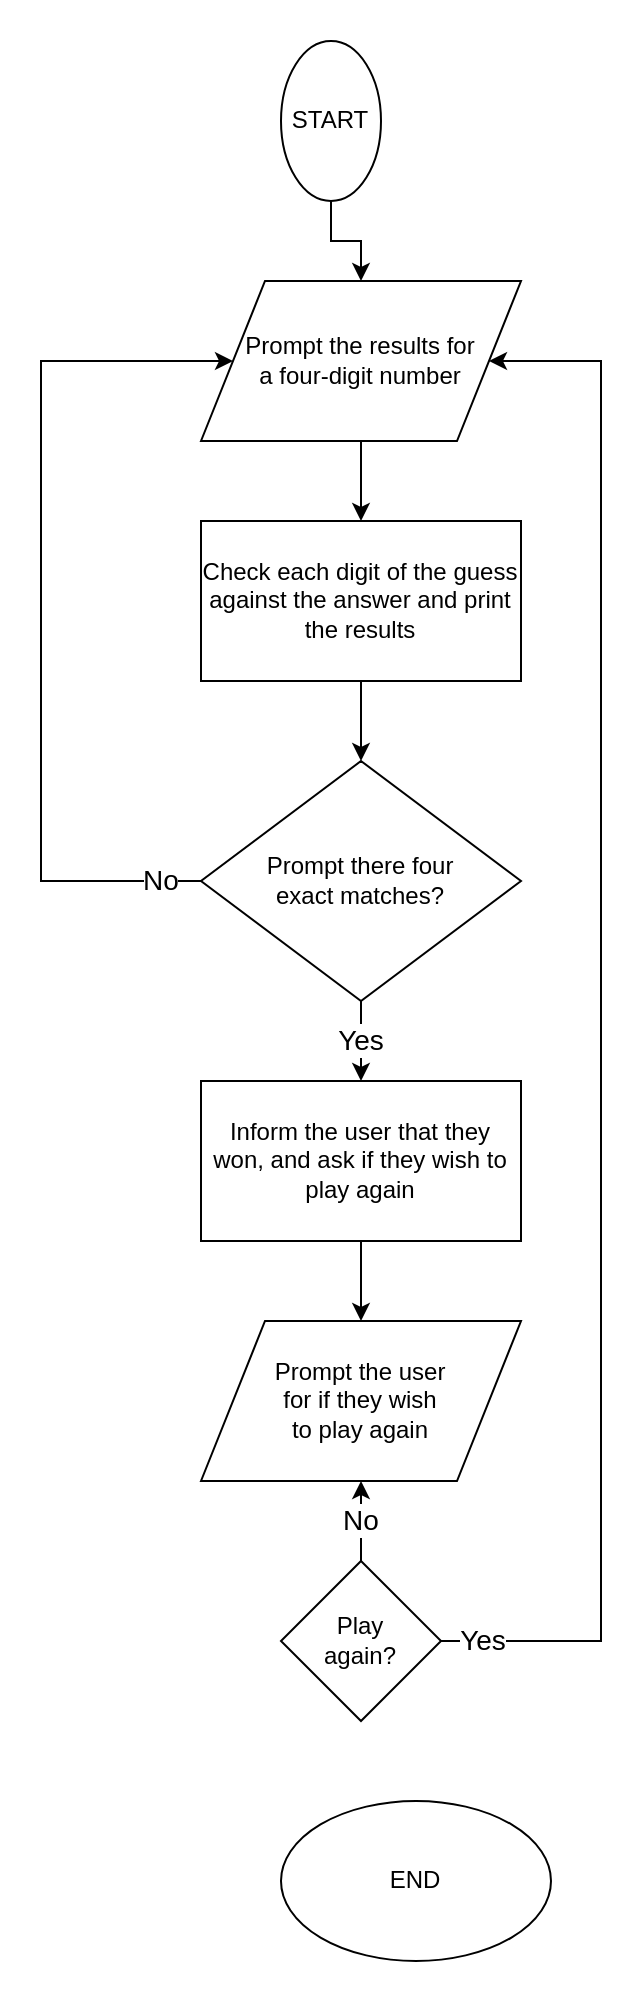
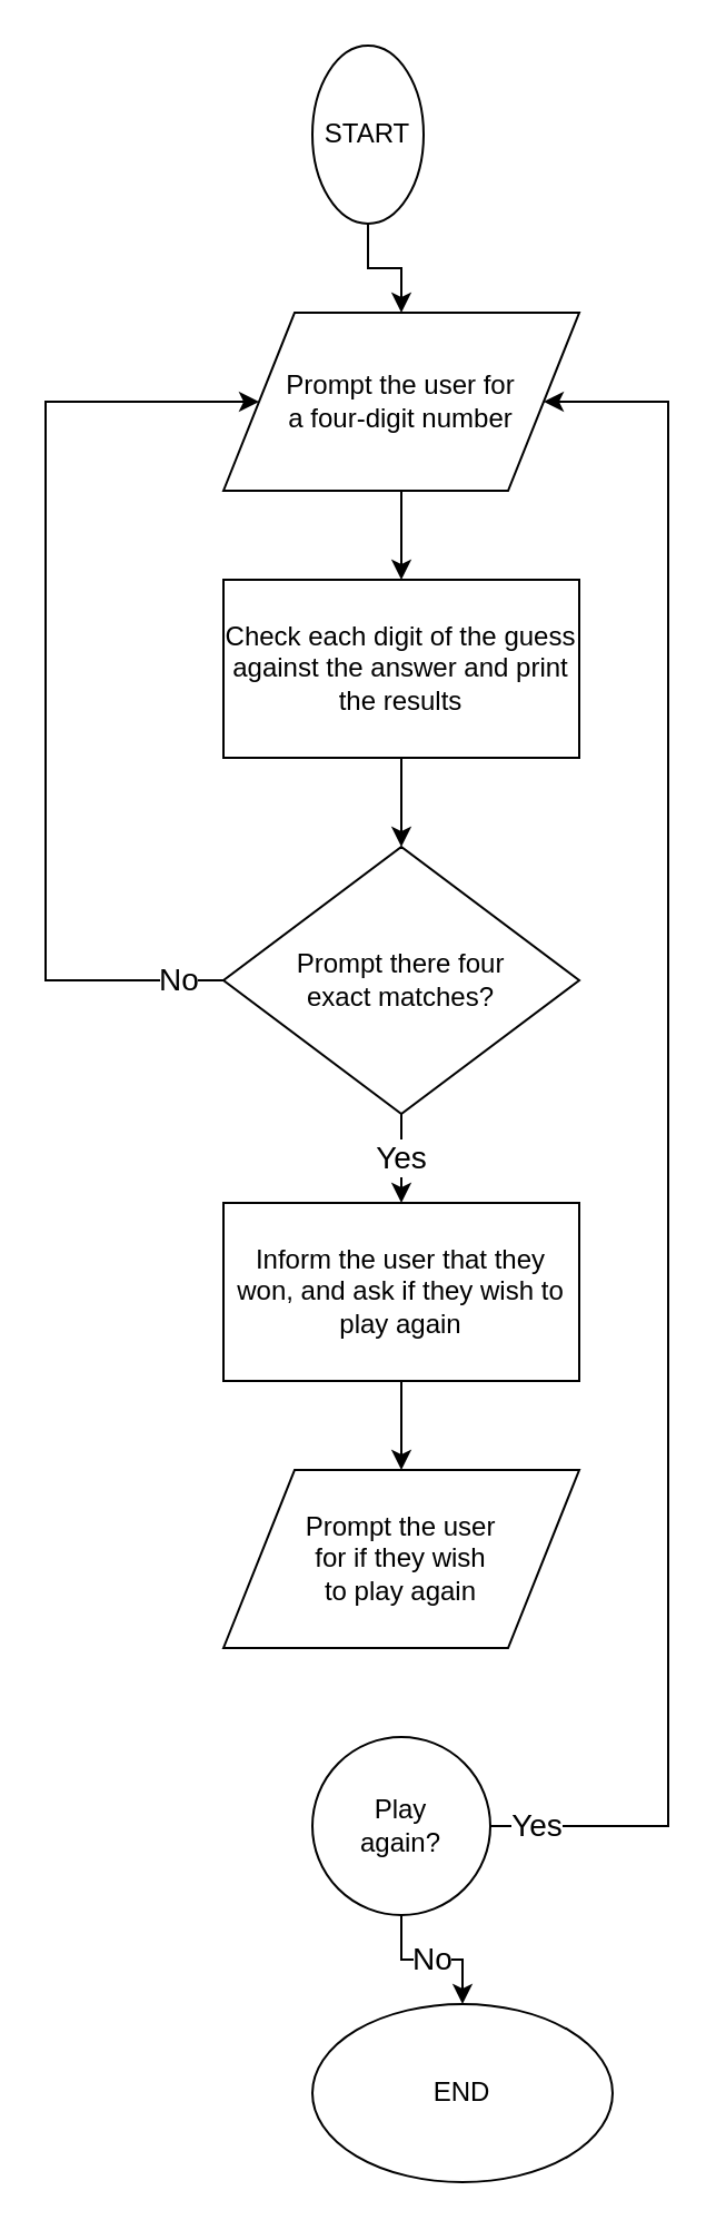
- <mxCell id="5" value="Prompt the results for&lt;br&gt;a four-digit number" style="shape=parallelogram;perimeter=parallelogramPerimeter;whiteSpace=wrap;html=1;" vertex="1" parent="1"><mxGeometry x="100" y="140" width="160" height="80" as="geometry" /></mxCell>
+ <mxCell id="5" value="Prompt the user for&lt;br&gt;a four-digit number" style="shape=parallelogram;perimeter=parallelogramPerimeter;whiteSpace=wrap;html=1;" vertex="1" parent="1"><mxGeometry x="100" y="140" width="160" height="80" as="geometry" /></mxCell>
- <mxCell id="14" value="&lt;font style=&quot;font-size: 14px&quot;&gt;No&lt;/font&gt;" style="edgeStyle=orthogonalEdgeStyle;rounded=0;orthogonalLoop=1;jettySize=auto;html=1;" edge="1" parent="1" source="15" target="17"><mxGeometry relative="1" as="geometry"><mxPoint x="140" y="890" as="targetPoint" /></mxGeometry></mxCell>
+ <mxCell id="14" value="&lt;font style=&quot;font-size: 14px&quot;&gt;No&lt;/font&gt;" style="edgeStyle=orthogonalEdgeStyle;rounded=0;orthogonalLoop=1;jettySize=auto;html=1;entryX=0.5;entryY=0;entryDx=0;entryDy=0;" edge="1" parent="1" source="15" target="16"><mxGeometry relative="1" as="geometry"><mxPoint x="140" y="890" as="targetPoint" /></mxGeometry></mxCell>
- <mxCell id="15" value="Play&lt;br&gt;again?" style="rhombus;whiteSpace=wrap;html=1;" vertex="1" parent="1"><mxGeometry x="140" y="780" width="80" height="80" as="geometry" /></mxCell>
+ <mxCell id="15" value="Play&lt;br&gt;again?" style="ellipse;whiteSpace=wrap;html=1;" vertex="1" parent="1"><mxGeometry x="140" y="780" width="80" height="80" as="geometry" /></mxCell>
